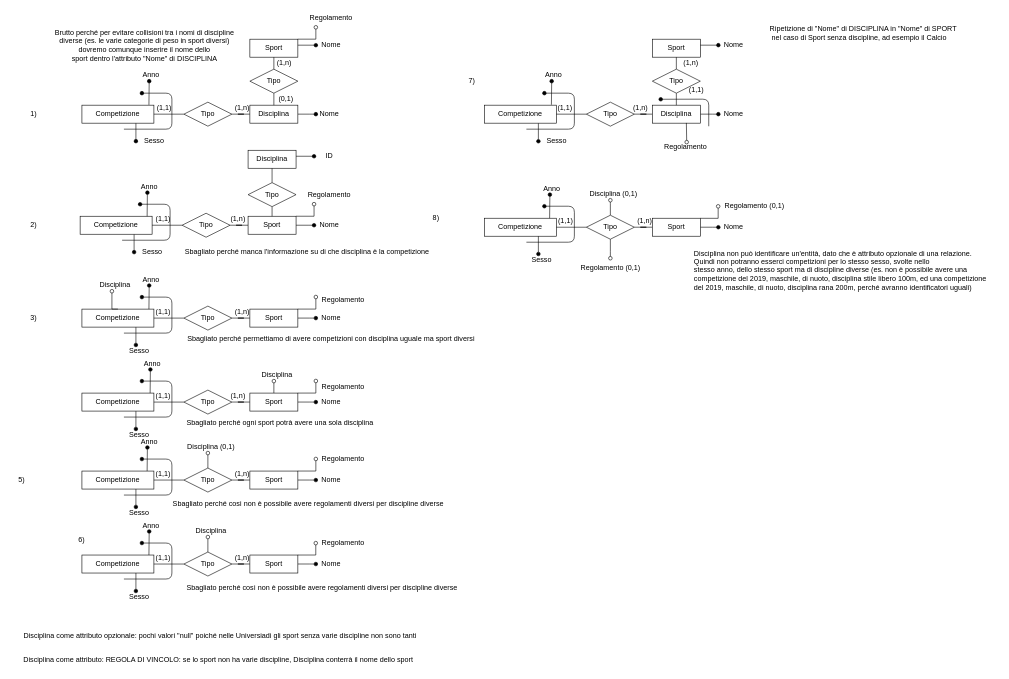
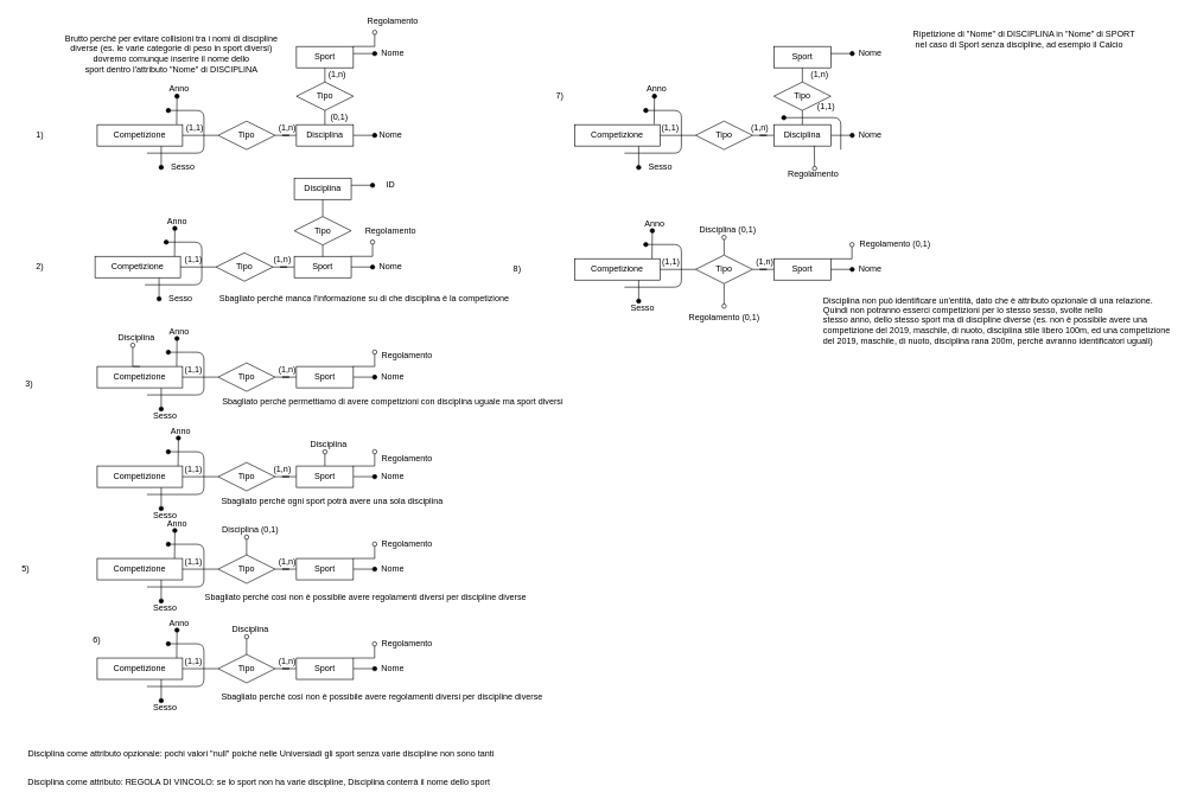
- <mxCell id="173" value="8)" style="text;html=1;align=center;verticalAlign=middle;resizable=0;points=[];;autosize=1;" vertex="1" parent="1"><mxGeometry x="711" y="353.31" width="30" height="20" as="geometry" /></mxCell>
+ <mxCell id="173" value="8)" style="text;html=1;align=center;verticalAlign=middle;resizable=0;points=[];;autosize=1;" vertex="1" parent="1"><mxGeometry x="711" y="368.31" width="30" height="20" as="geometry" /></mxCell>
- <mxCell id="98" value="3)" style="text;html=1;align=center;verticalAlign=middle;resizable=0;points=[];;autosize=1;" parent="1" vertex="1"><mxGeometry x="40" y="519.83" width="30" height="20" as="geometry" /></mxCell>
+ <mxCell id="98" value="3)" style="text;html=1;align=center;verticalAlign=middle;resizable=0;points=[];;autosize=1;" parent="1" vertex="1"><mxGeometry x="25" y="529.83" width="30" height="20" as="geometry" /></mxCell>
